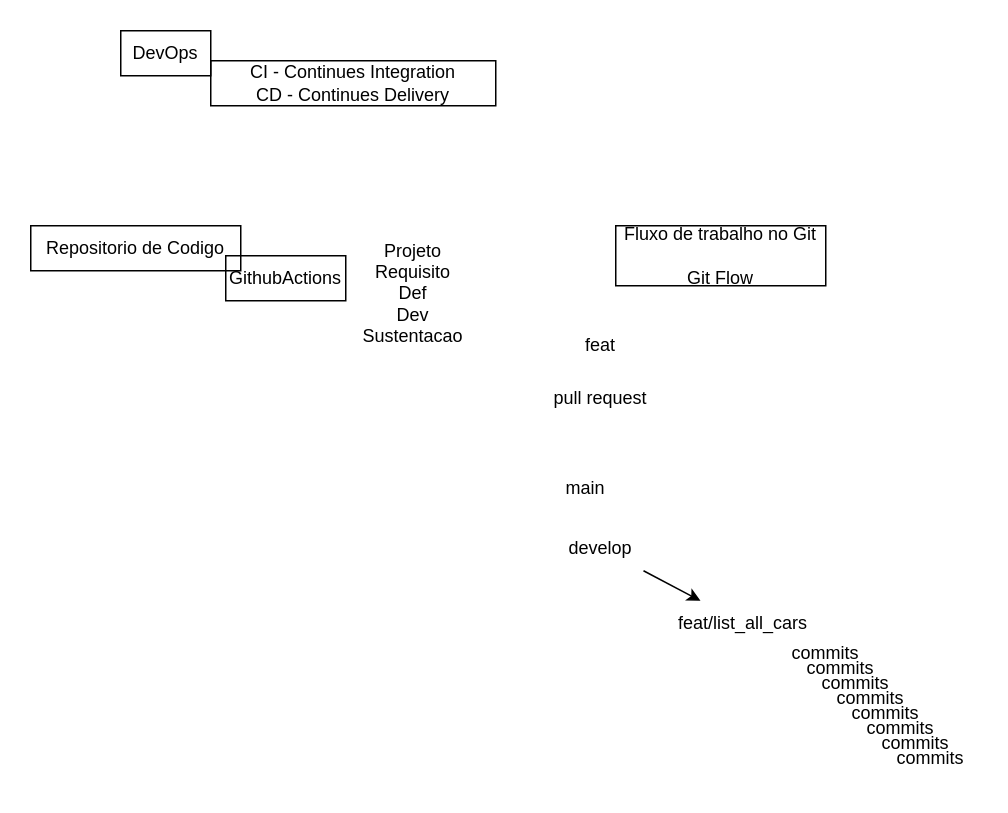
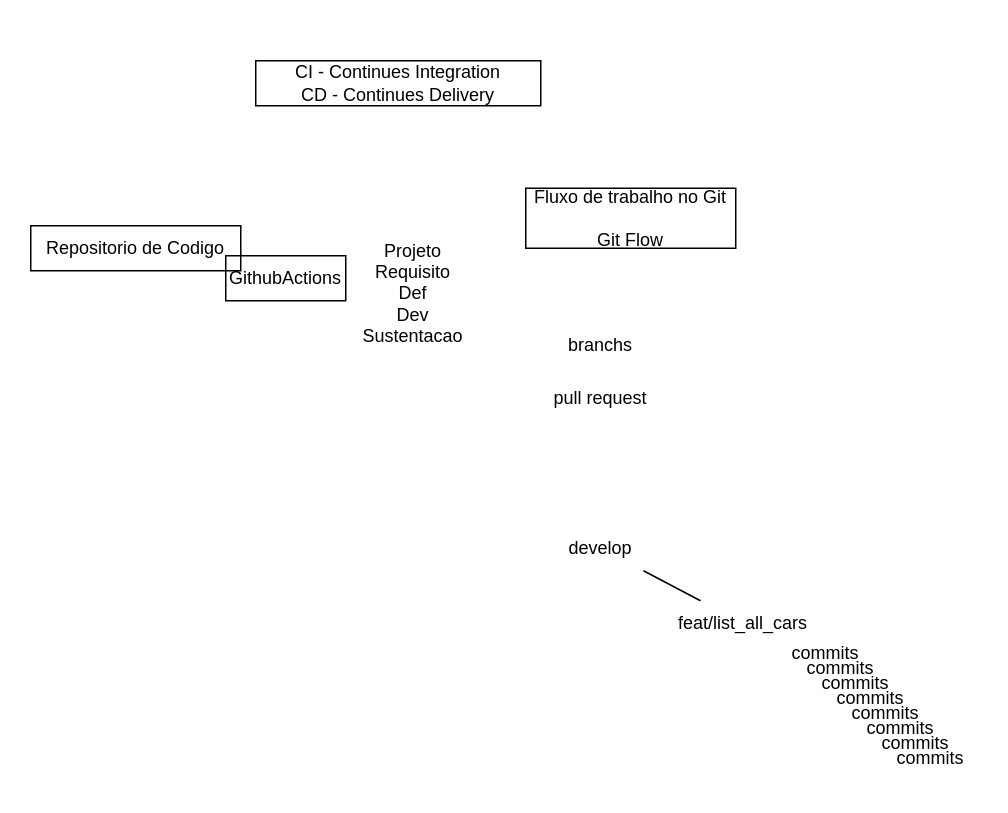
- <mxCell id="3" value="DevOps" style="text;html=1;strokeColor=default;fillColor=default;align=center;verticalAlign=middle;whiteSpace=wrap;rounded=0;" vertex="1" parent="1"><mxGeometry x="80" y="20" width="60" height="30" as="geometry" /></mxCell>
- <mxCell id="2" value="CI - Continues Integration&lt;br&gt;CD - Continues Delivery" style="text;html=1;strokeColor=default;fillColor=none;align=center;verticalAlign=middle;whiteSpace=wrap;rounded=0;" vertex="1" parent="1"><mxGeometry x="140" y="40" width="190" height="30" as="geometry" /></mxCell>
+ <mxCell id="2" value="CI - Continues Integration&lt;br&gt;CD - Continues Delivery" style="text;html=1;strokeColor=default;fillColor=none;align=center;verticalAlign=middle;whiteSpace=wrap;rounded=0;" vertex="1" parent="1"><mxGeometry x="170" y="40" width="190" height="30" as="geometry" /></mxCell>
- <mxCell id="6" value="Fluxo de trabalho no Git&lt;br&gt;&lt;br&gt;Git Flow" style="text;html=1;strokeColor=default;fillColor=none;align=center;verticalAlign=middle;whiteSpace=wrap;rounded=0;" vertex="1" parent="1"><mxGeometry x="410" y="150" width="140" height="40" as="geometry" /></mxCell>
+ <mxCell id="6" value="Fluxo de trabalho no Git&lt;br&gt;&lt;br&gt;Git Flow" style="text;html=1;strokeColor=default;fillColor=none;align=center;verticalAlign=middle;whiteSpace=wrap;rounded=0;" vertex="1" parent="1"><mxGeometry x="350" y="125" width="140" height="40" as="geometry" /></mxCell>
- <mxCell id="7" value="feat" style="text;html=1;strokeColor=none;fillColor=none;align=center;verticalAlign=middle;whiteSpace=wrap;rounded=0;" vertex="1" parent="1"><mxGeometry x="370" y="215" width="60" height="30" as="geometry" /></mxCell>
+ <mxCell id="7" value="branchs" style="text;html=1;strokeColor=none;fillColor=none;align=center;verticalAlign=middle;whiteSpace=wrap;rounded=0;" vertex="1" parent="1"><mxGeometry x="370" y="215" width="60" height="30" as="geometry" /></mxCell>
- <mxCell id="9" value="main" style="text;html=1;strokeColor=none;fillColor=none;align=center;verticalAlign=middle;whiteSpace=wrap;rounded=0;" vertex="1" parent="1"><mxGeometry x="350" y="310" width="80" height="30" as="geometry" /></mxCell>
- <mxCell id="10" style="edgeStyle=none;html=1;" edge="1" parent="1" source="11" target="12"><mxGeometry relative="1" as="geometry" /></mxCell>
+ <mxCell id="10" style="edgeStyle=none;html=1;endArrow=none;" edge="1" parent="1" source="11" target="12"><mxGeometry relative="1" as="geometry" /></mxCell>
